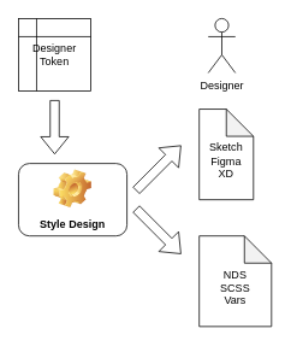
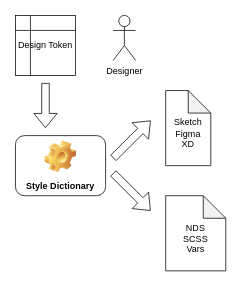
- <mxCell id="7" value="Designer" style="shape=umlActor;verticalLabelPosition=bottom;verticalAlign=top;html=1;outlineConnect=0;" vertex="1" parent="1"><mxGeometry x="230" y="20" width="30" height="60" as="geometry" /></mxCell>
+ <mxCell id="7" value="Designer" style="shape=umlActor;verticalLabelPosition=bottom;verticalAlign=top;html=1;outlineConnect=0;" vertex="1" parent="1"><mxGeometry x="150" y="20" width="30" height="60" as="geometry" /></mxCell>
- <mxCell id="2" value="Designer Token" style="shape=internalStorage;whiteSpace=wrap;html=1;backgroundOutline=1;" vertex="1" parent="1"><mxGeometry x="20" y="20" width="80" height="80" as="geometry" /></mxCell>
+ <mxCell id="2" value="Design Token" style="shape=internalStorage;whiteSpace=wrap;html=1;backgroundOutline=1;" vertex="1" parent="1"><mxGeometry x="20" y="20" width="80" height="80" as="geometry" /></mxCell>
- <mxCell id="6" value="Style Design" style="label;whiteSpace=wrap;html=1;align=center;verticalAlign=bottom;spacingLeft=0;spacingBottom=4;imageAlign=center;imageVerticalAlign=top;image=img/clipart/Gear_128x128.png" vertex="1" parent="1"><mxGeometry x="20" y="180" width="120" height="80" as="geometry" /></mxCell>
+ <mxCell id="6" value="Style Dictionary" style="label;whiteSpace=wrap;html=1;align=center;verticalAlign=bottom;spacingLeft=0;spacingBottom=4;imageAlign=center;imageVerticalAlign=top;image=img/clipart/Gear_128x128.png" vertex="1" parent="1"><mxGeometry x="20" y="180" width="120" height="80" as="geometry" /></mxCell>
